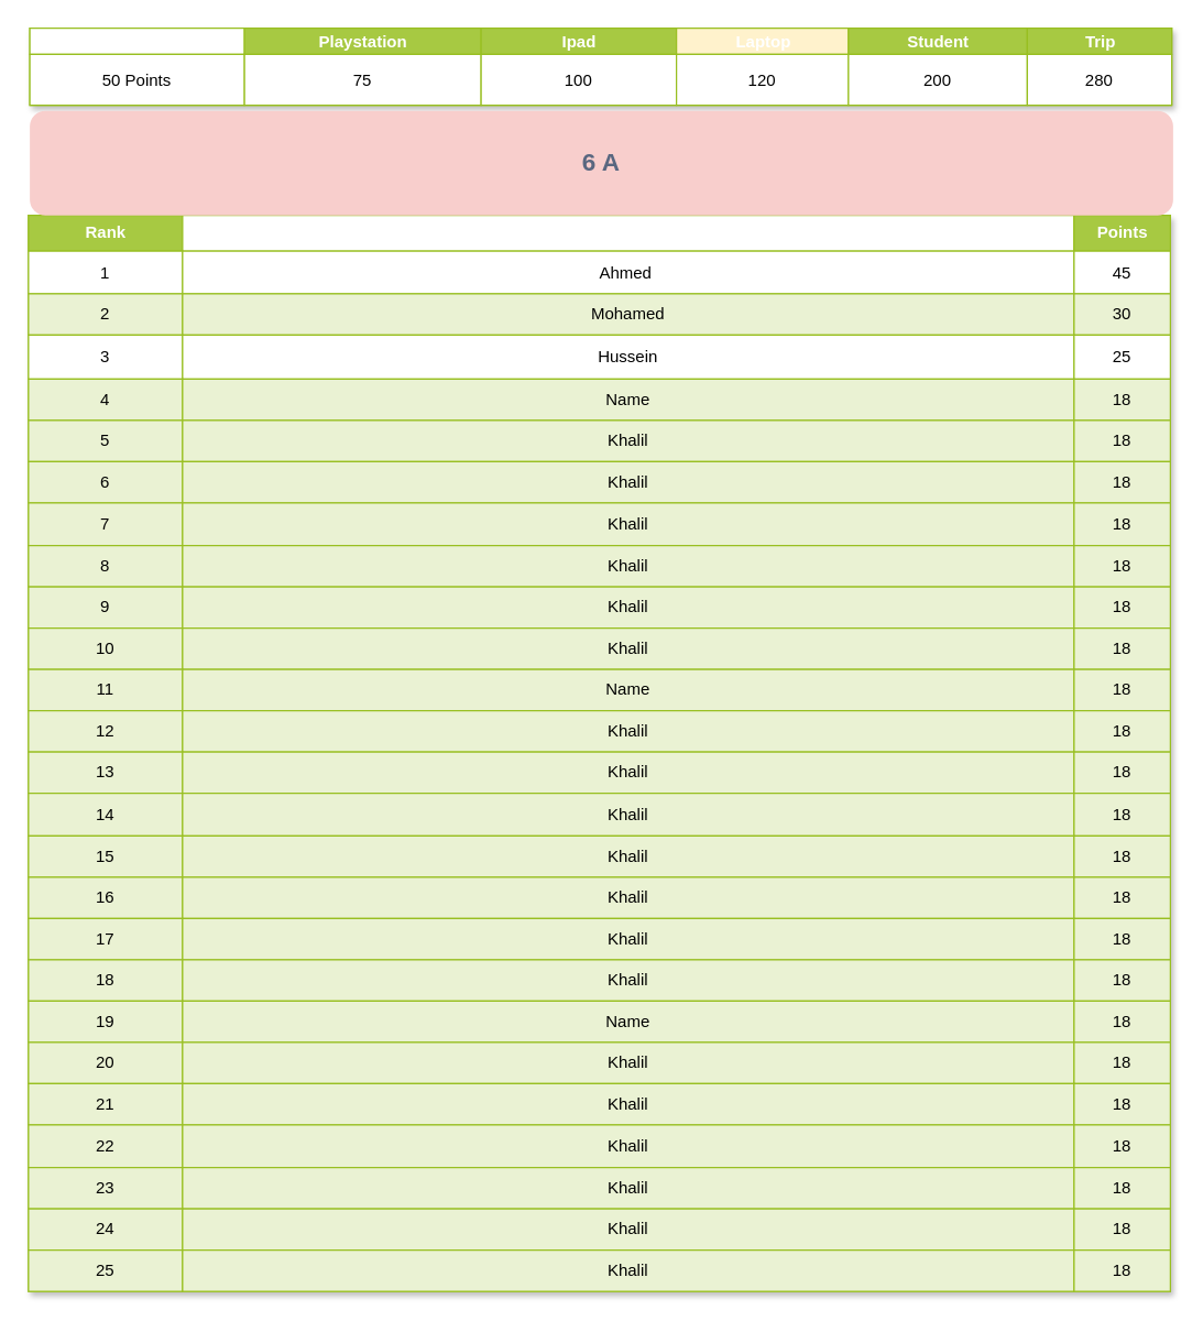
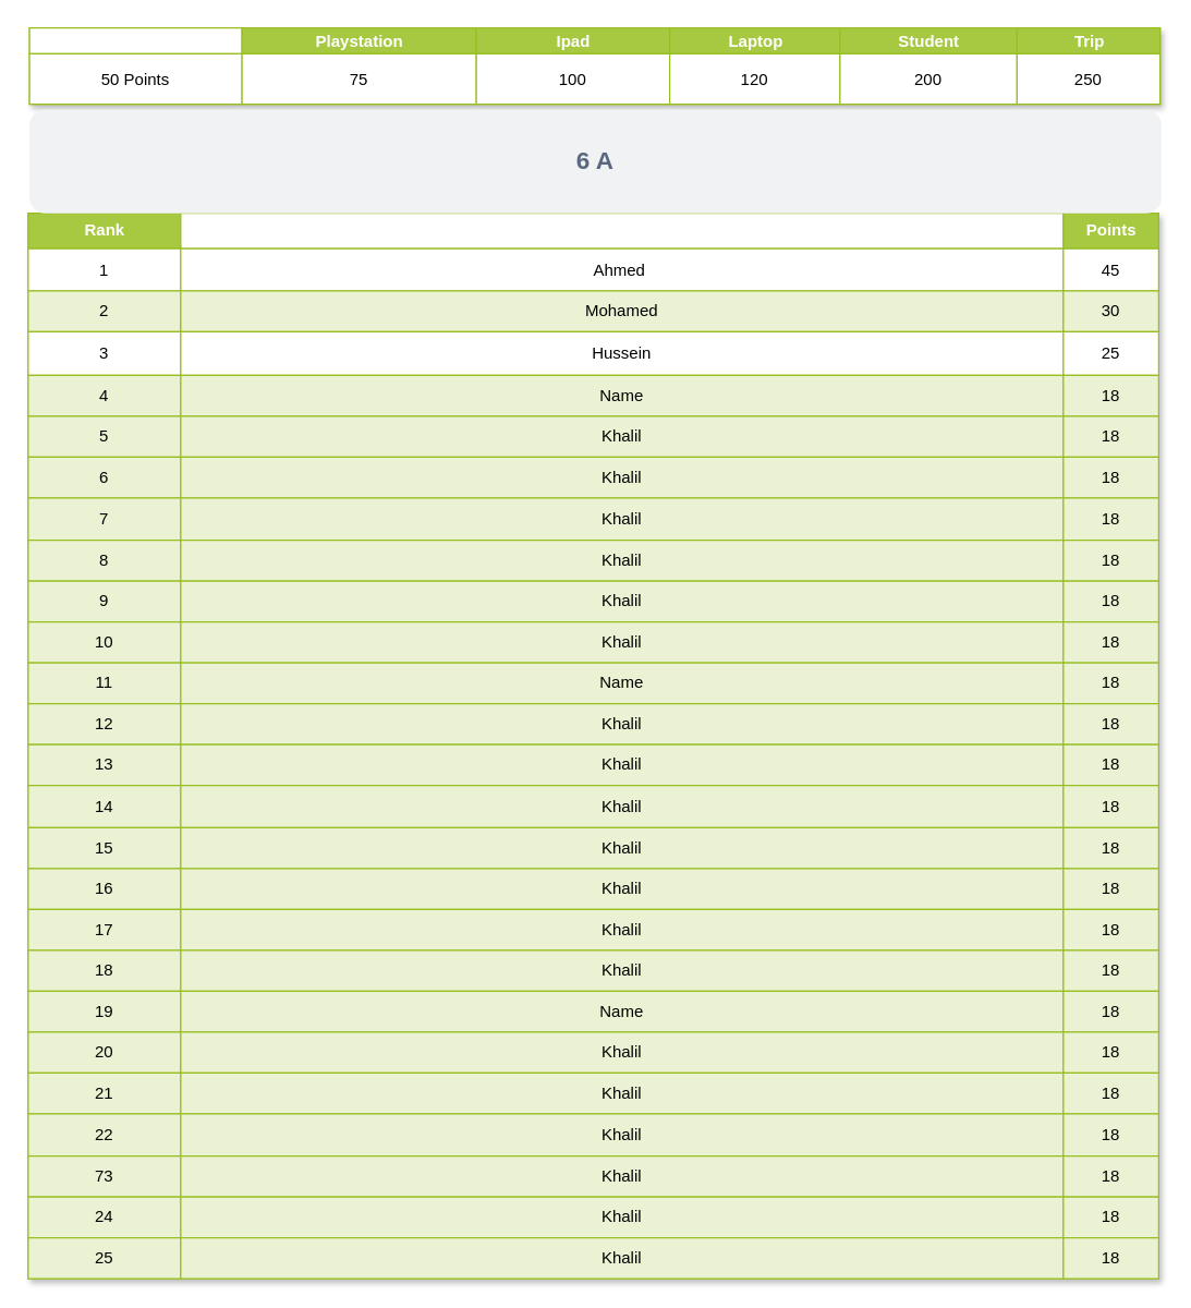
- <mxCell id="112" value="Laptop" style="connectable=0;recursiveResize=0;strokeColor=inherit;fillColor=#fff2cc;align=center;fontStyle=1;fontColor=#FFFFFF;html=1;" vertex="1" parent="108"><mxGeometry x="470" width="125" height="19" as="geometry"><mxRectangle width="125" height="19" as="alternateBounds" /></mxGeometry></mxCell>
+ <mxCell id="112" value="Laptop" style="connectable=0;recursiveResize=0;strokeColor=inherit;fillColor=#A7C942;align=center;fontStyle=1;fontColor=#FFFFFF;html=1;" vertex="1" parent="108"><mxGeometry x="470" width="125" height="19" as="geometry"><mxRectangle width="125" height="19" as="alternateBounds" /></mxGeometry></mxCell>
- <mxCell id="121" value="280" style="connectable=0;recursiveResize=0;strokeColor=inherit;fillColor=inherit;align=center;whiteSpace=wrap;html=1;" vertex="1" parent="115"><mxGeometry x="725" width="105" height="37" as="geometry"><mxRectangle width="105" height="37" as="alternateBounds" /></mxGeometry></mxCell>
+ <mxCell id="121" value="250" style="connectable=0;recursiveResize=0;strokeColor=inherit;fillColor=inherit;align=center;whiteSpace=wrap;html=1;" vertex="1" parent="115"><mxGeometry x="725" width="105" height="37" as="geometry"><mxRectangle width="105" height="37" as="alternateBounds" /></mxGeometry></mxCell>
- <mxCell id="122" value="6 A" style="rounded=1;align=center;fillColor=#f8cecc;strokeColor=none;html=1;whiteSpace=wrap;fontColor=#596780;fontSize=18;fontStyle=1;" vertex="1" parent="1"><mxGeometry x="21" y="80" width="831" height="76" as="geometry" /></mxCell>
+ <mxCell id="122" value="6 A" style="rounded=1;align=center;fillColor=#F1F2F4;strokeColor=none;html=1;whiteSpace=wrap;fontColor=#596780;fontSize=18;fontStyle=1" vertex="1" parent="1"><mxGeometry x="21" y="80" width="831" height="76" as="geometry" /></mxCell>
- <mxCell id="96" value="23" style="connectable=0;recursiveResize=0;strokeColor=inherit;fillColor=inherit;whiteSpace=wrap;html=1;" vertex="1" parent="95"><mxGeometry width="112" height="30" as="geometry"><mxRectangle width="112" height="30" as="alternateBounds" /></mxGeometry></mxCell>
+ <mxCell id="96" value="73" style="connectable=0;recursiveResize=0;strokeColor=inherit;fillColor=inherit;whiteSpace=wrap;html=1;" vertex="1" parent="95"><mxGeometry width="112" height="30" as="geometry"><mxRectangle width="112" height="30" as="alternateBounds" /></mxGeometry></mxCell>
